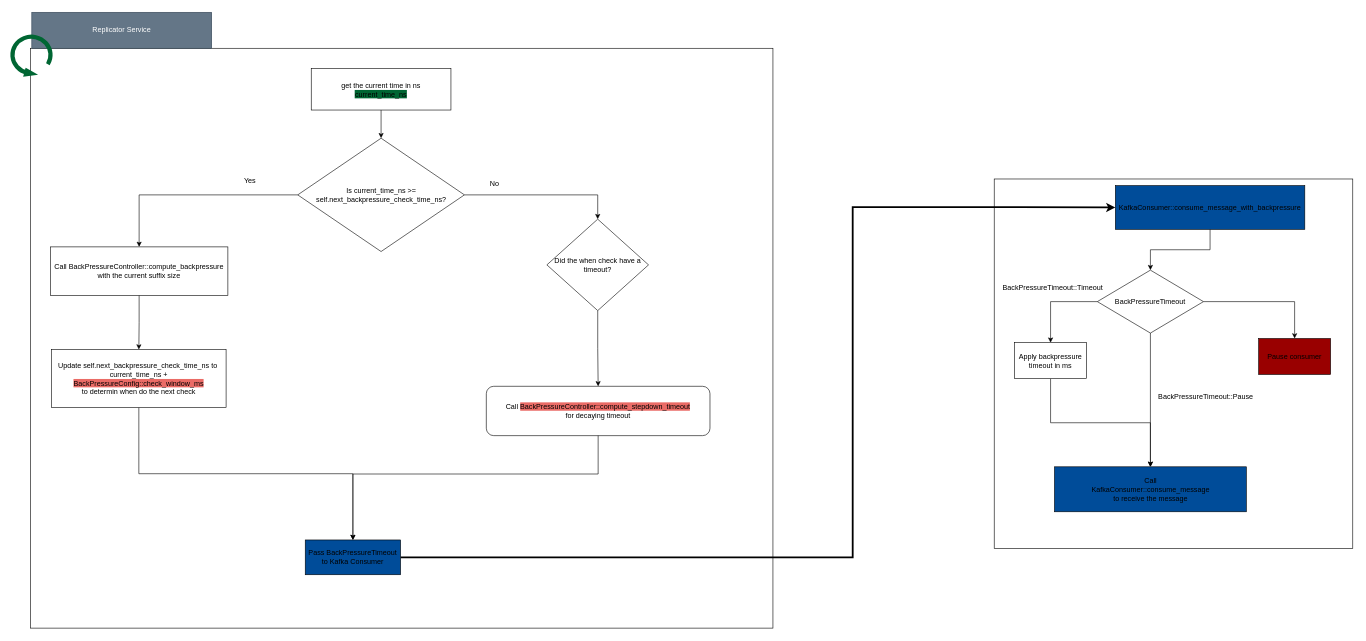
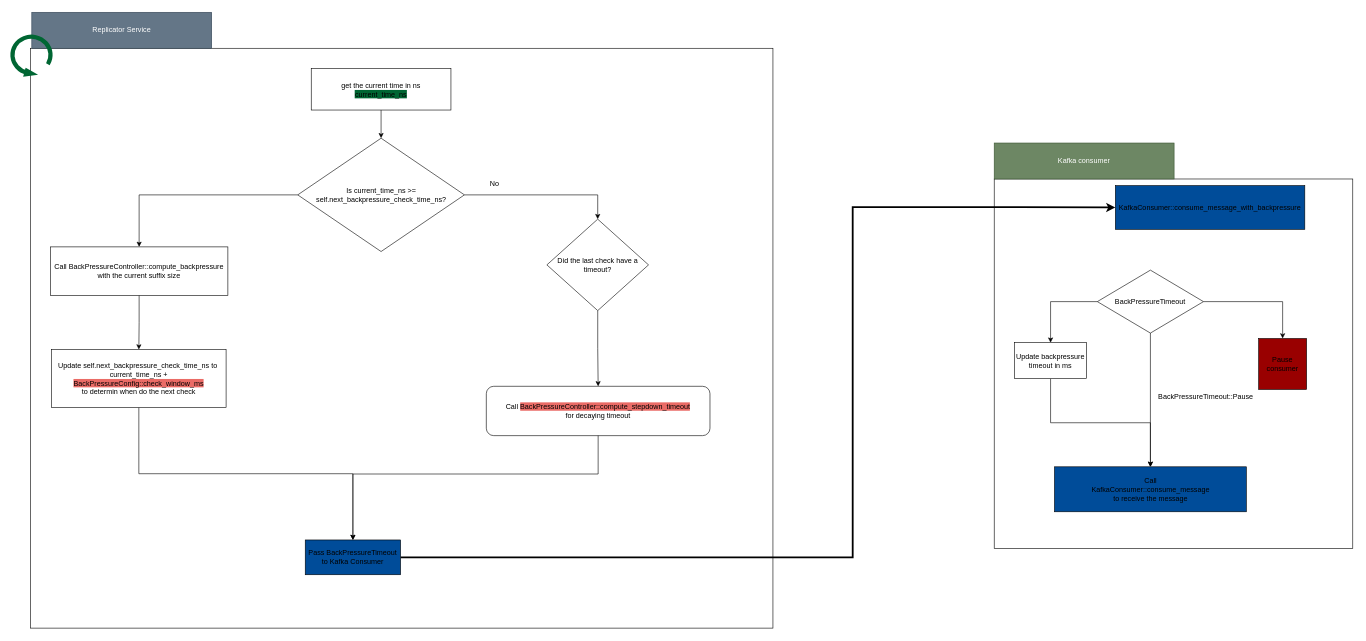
+ <mxCell id="3" value="Kafka consumer" style="rounded=0;whiteSpace=wrap;html=1;fillColor=#6d8764;fontColor=#ffffff;strokeColor=#3A5431;" parent="1" vertex="1"><mxGeometry x="1657" y="238" width="300" height="60" as="geometry" /></mxCell>
- <mxCell id="22" value="Yes" style="text;html=1;strokeColor=none;fillColor=none;align=center;verticalAlign=middle;whiteSpace=wrap;rounded=0;" vertex="1" parent="1"><mxGeometry x="386" y="287" width="60" height="30" as="geometry" /></mxCell>
- <mxCell id="24" value="" style="edgeStyle=orthogonalEdgeStyle;rounded=0;orthogonalLoop=1;jettySize=auto;html=1;" edge="1" parent="1" source="25" target="29"><mxGeometry relative="1" as="geometry" /></mxCell>
- <mxCell id="15" value="Did the when check have a timeout?" style="rhombus;whiteSpace=wrap;html=1;" vertex="1" parent="1"><mxGeometry x="911" y="365" width="169.5" height="152.5" as="geometry" /></mxCell>
+ <mxCell id="15" value="Did the last check have a timeout?" style="rhombus;whiteSpace=wrap;html=1;" vertex="1" parent="1"><mxGeometry x="911" y="365" width="169.5" height="152.5" as="geometry" /></mxCell>
- <mxCell id="34" value="BackPressureTimeout::Timeout" style="text;html=1;strokeColor=none;fillColor=none;align=center;verticalAlign=middle;whiteSpace=wrap;rounded=0;" vertex="1" parent="1"><mxGeometry x="1725" y="465" width="60" height="30" as="geometry" /></mxCell>
- <mxCell id="33" value="Pause consumer" style="whiteSpace=wrap;html=1;rounded=0;fillColor=#990000;" vertex="1" parent="1"><mxGeometry x="2098" y="564" width="120" height="60" as="geometry" /></mxCell>
+ <mxCell id="33" value="Pause consumer" style="whiteSpace=wrap;html=1;rounded=0;fillColor=#990000;" vertex="1" parent="1"><mxGeometry x="2098" y="564" width="80" height="85" as="geometry" /></mxCell>
- <mxCell id="32" value="Apply backpressure timeout in ms" style="rounded=0;whiteSpace=wrap;html=1;" vertex="1" parent="1"><mxGeometry x="1691" y="571" width="120" height="60" as="geometry" /></mxCell>
+ <mxCell id="32" value="Update backpressure timeout in ms" style="rounded=0;whiteSpace=wrap;html=1;" vertex="1" parent="1"><mxGeometry x="1691" y="571" width="120" height="60" as="geometry" /></mxCell>
